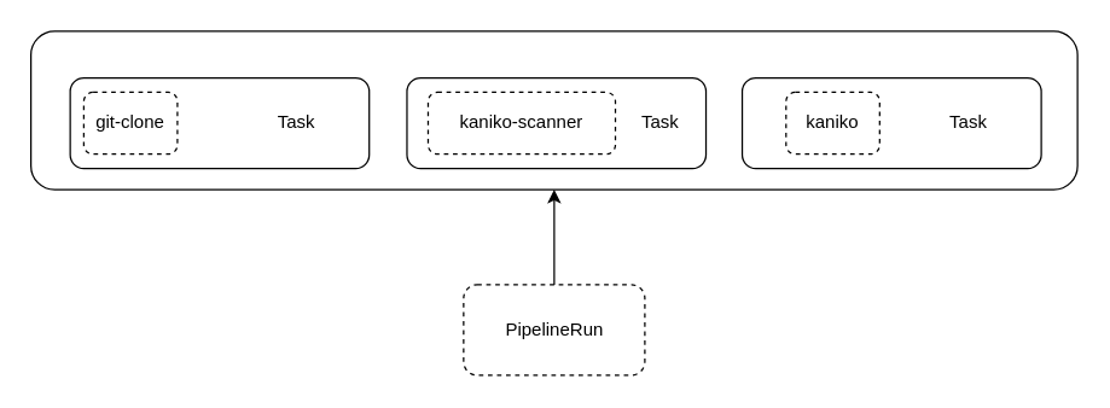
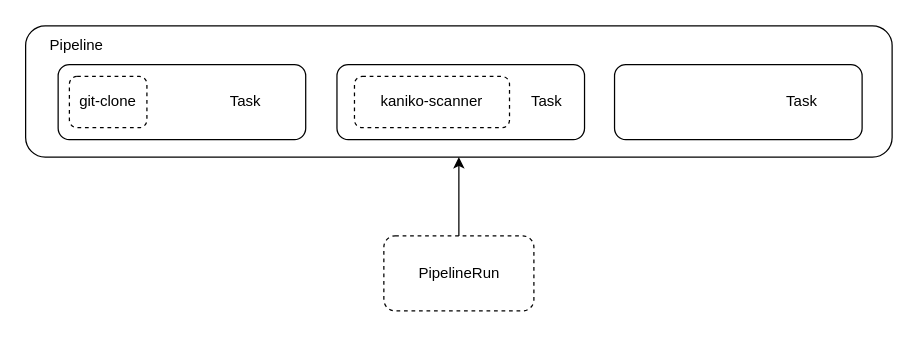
+ <mxCell id="8" value="Pipeline" style="text;html=1;align=center;verticalAlign=middle;whiteSpace=wrap;rounded=0;" vertex="1" parent="1"><mxGeometry x="31" y="21" width="60" height="30" as="geometry" /></mxCell>
- <mxCell id="14" value="kaniko" style="rounded=1;whiteSpace=wrap;html=1;dashed=1;fillColor=none;" vertex="1" parent="1"><mxGeometry x="520" y="60.5" width="62" height="41" as="geometry" /></mxCell>
